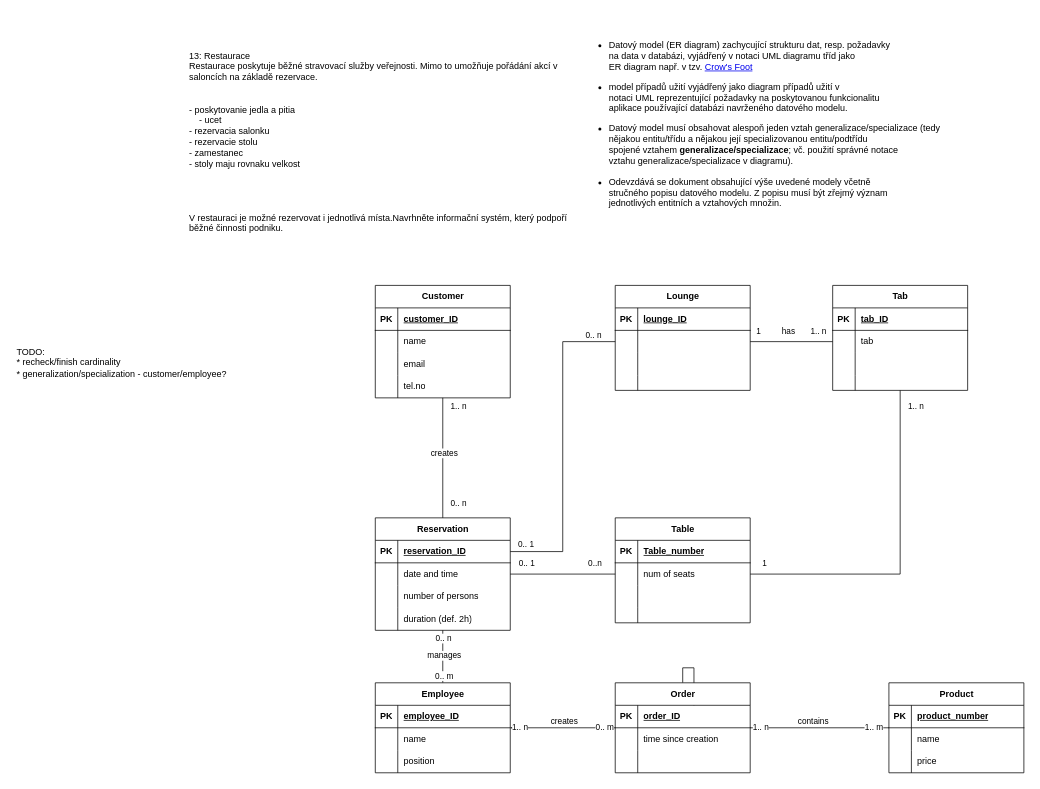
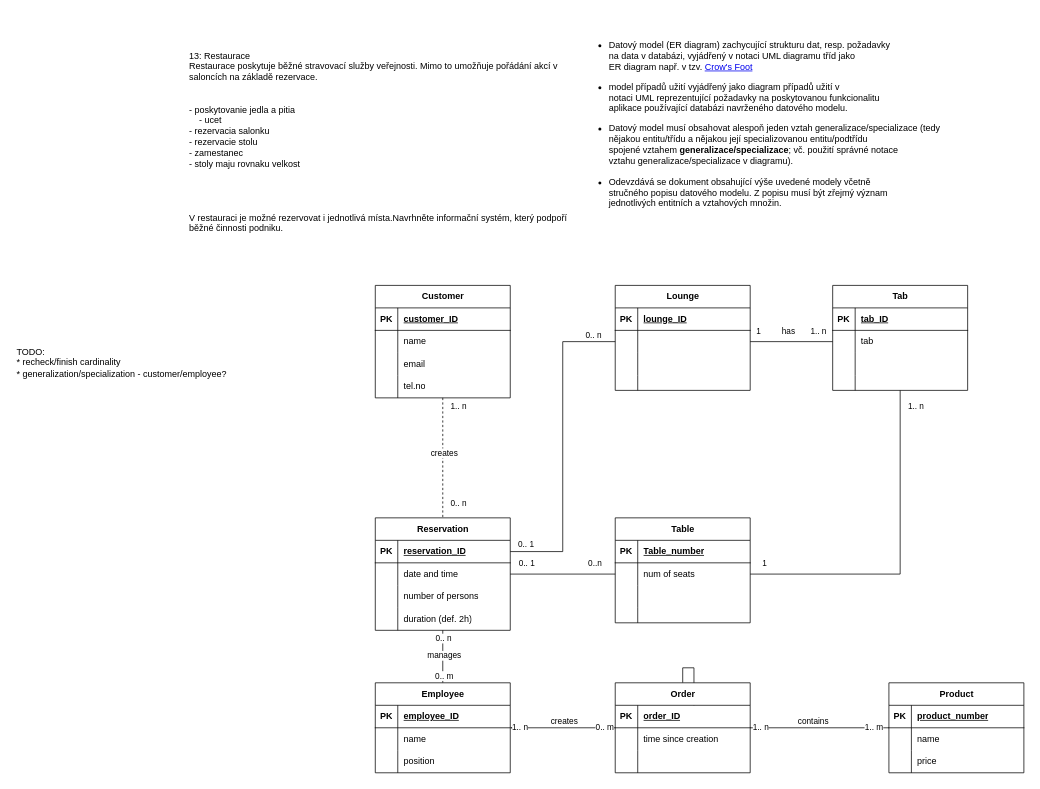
- <mxCell id="102" style="edgeStyle=orthogonalEdgeStyle;rounded=0;orthogonalLoop=1;jettySize=auto;html=1;endArrow=none;endFill=0;" parent="101" source="4" target="20" edge="1"><mxGeometry relative="1" as="geometry" /></mxCell>
+ <mxCell id="102" style="edgeStyle=orthogonalEdgeStyle;rounded=0;orthogonalLoop=1;jettySize=auto;html=1;endArrow=none;endFill=0;dashed=1;" parent="101" source="4" target="20" edge="1"><mxGeometry relative="1" as="geometry" /></mxCell>
